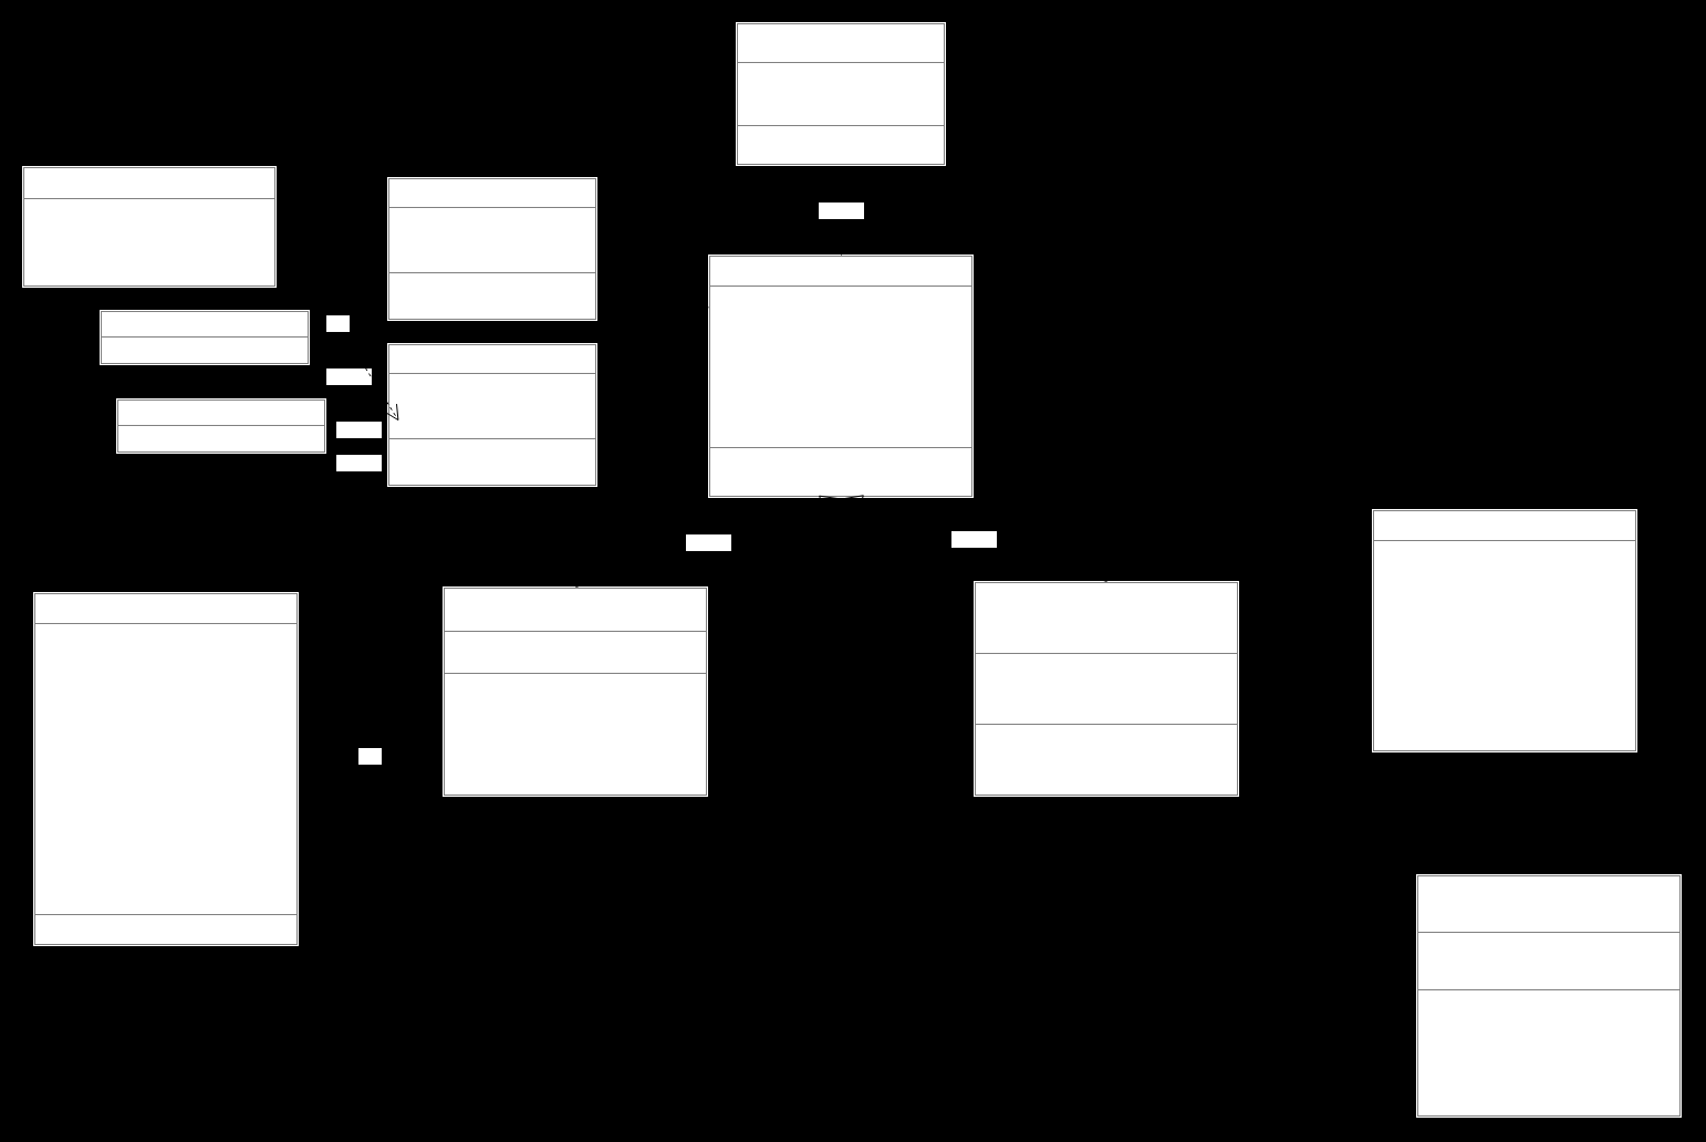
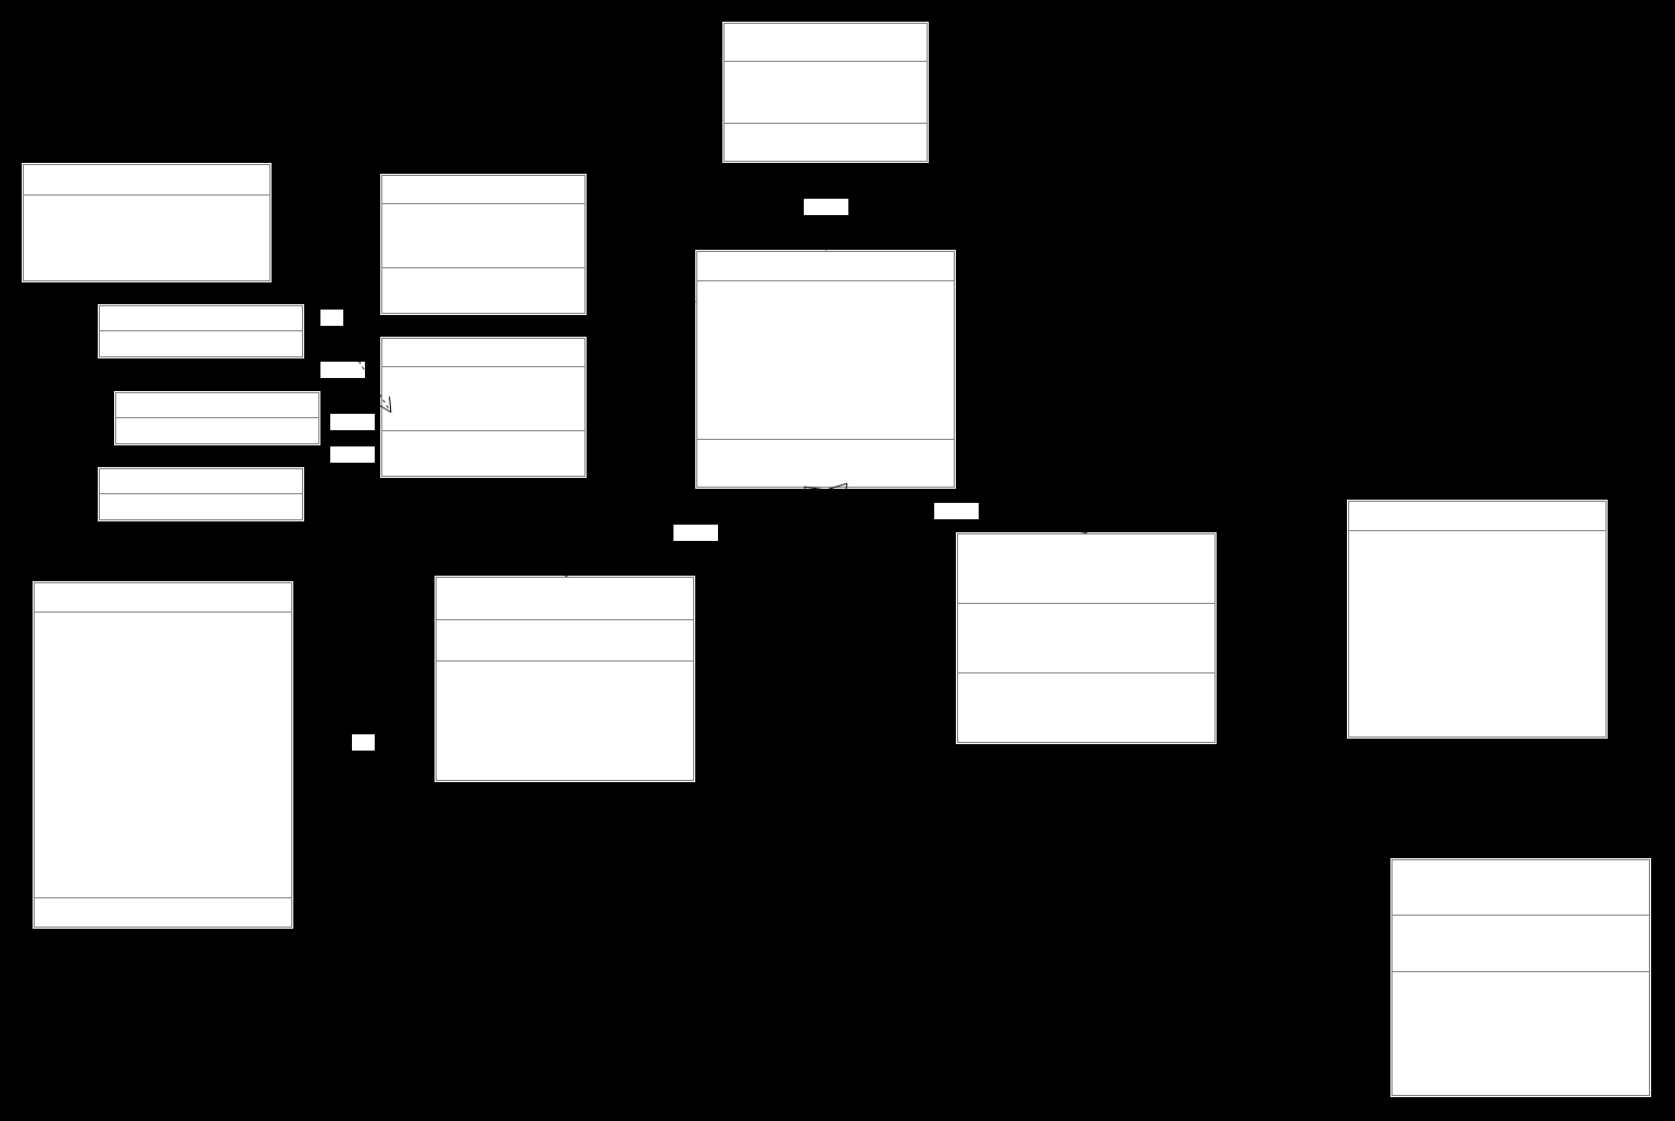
+ <mxCell id="18" value="&lt;table border=&quot;1&quot; width=&quot;100%&quot; height=&quot;100%&quot; cellpadding=&quot;4&quot; style=&quot;width:100%;height:100%;border-collapse:collapse;&quot;&gt;&lt;tbody&gt;&lt;tr&gt;&lt;th align=&quot;center&quot;&gt;Helmet&lt;/th&gt;&lt;/tr&gt;&lt;tr&gt;&lt;td&gt;~Helmet()&lt;/td&gt;&lt;/tr&gt;&lt;tr&gt;&lt;td&gt;&lt;br&gt;&lt;/td&gt;&lt;/tr&gt;&lt;/tbody&gt;&lt;/table&gt;" style="text;html=1;whiteSpace=wrap;strokeColor=default;fillColor=none;overflow=fill;strokeWidth=2;fontColor=#FFFFFF;labelBackgroundColor=default;labelBorderColor=#FFFFFF;" vertex="1" parent="1"><mxGeometry x="90" y="430" width="190" height="50" as="geometry" /></mxCell>
- <mxCell id="6" value="&lt;table border=&quot;1&quot; width=&quot;100%&quot; height=&quot;100%&quot; cellpadding=&quot;4&quot; style=&quot;width:100%;height:100%;border-collapse:collapse;&quot;&gt;&lt;tbody&gt;&lt;tr&gt;&lt;th align=&quot;center&quot;&gt;Villain&lt;/th&gt;&lt;/tr&gt;&lt;tr&gt;&lt;td&gt;~ Villain()&lt;/td&gt;&lt;/tr&gt;&lt;tr&gt;&lt;td&gt;+Artifact dropArtifact()&lt;/td&gt;&lt;/tr&gt;&lt;/tbody&gt;&lt;/table&gt;" style="text;html=1;whiteSpace=wrap;strokeColor=default;fillColor=none;overflow=fill;strokeWidth=2;fontColor=#FFFFFF;labelBackgroundColor=default;labelBorderColor=#FFFFFF;" vertex="1" parent="1"><mxGeometry x="880" y="525" width="240" height="195" as="geometry" /></mxCell>
+ <mxCell id="6" value="&lt;table border=&quot;1&quot; width=&quot;100%&quot; height=&quot;100%&quot; cellpadding=&quot;4&quot; style=&quot;width:100%;height:100%;border-collapse:collapse;&quot;&gt;&lt;tbody&gt;&lt;tr&gt;&lt;th align=&quot;center&quot;&gt;Villain&lt;/th&gt;&lt;/tr&gt;&lt;tr&gt;&lt;td&gt;~ Villain()&lt;/td&gt;&lt;/tr&gt;&lt;tr&gt;&lt;td&gt;+Artifact dropArtifact()&lt;/td&gt;&lt;/tr&gt;&lt;/tbody&gt;&lt;/table&gt;" style="text;html=1;whiteSpace=wrap;strokeColor=default;fillColor=none;overflow=fill;strokeWidth=2;fontColor=#FFFFFF;labelBackgroundColor=default;labelBorderColor=#FFFFFF;" vertex="1" parent="1"><mxGeometry x="880" y="490" width="240" height="195" as="geometry" /></mxCell>
